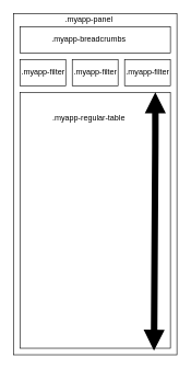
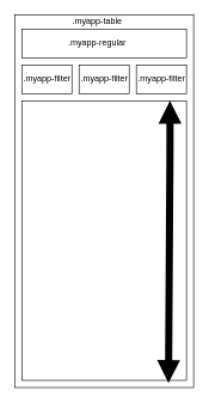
- <mxCell id="9" value=".myapp-panel" style="text;html=1;resizable=0;autosize=1;align=center;verticalAlign=middle;points=[];fillColor=none;strokeColor=none;rounded=0;" vertex="1" parent="1"><mxGeometry x="90" y="20" width="90" height="20" as="geometry" /></mxCell>
+ <mxCell id="9" value=".myapp-table" style="text;html=1;resizable=0;autosize=1;align=center;verticalAlign=middle;points=[];fillColor=none;strokeColor=none;rounded=0;" vertex="1" parent="1"><mxGeometry x="90" y="20" width="90" height="20" as="geometry" /></mxCell>
- <mxCell id="10" value=".myapp-breadcrumbs" style="text;html=1;resizable=0;autosize=1;align=center;verticalAlign=middle;points=[];fillColor=none;strokeColor=none;rounded=0;" vertex="1" parent="1"><mxGeometry x="70" y="50" width="130" height="20" as="geometry" /></mxCell>
+ <mxCell id="10" value=".myapp-regular" style="text;html=1;resizable=0;autosize=1;align=center;verticalAlign=middle;points=[];fillColor=none;strokeColor=none;rounded=0;" vertex="1" parent="1"><mxGeometry x="70" y="50" width="130" height="20" as="geometry" /></mxCell>
- <mxCell id="14" value="&lt;div&gt;.myapp-regular-table&lt;/div&gt;" style="text;html=1;resizable=0;autosize=1;align=center;verticalAlign=middle;points=[];fillColor=none;strokeColor=none;rounded=0;" vertex="1" parent="1"><mxGeometry x="70" y="170" width="130" height="20" as="geometry" /></mxCell>
